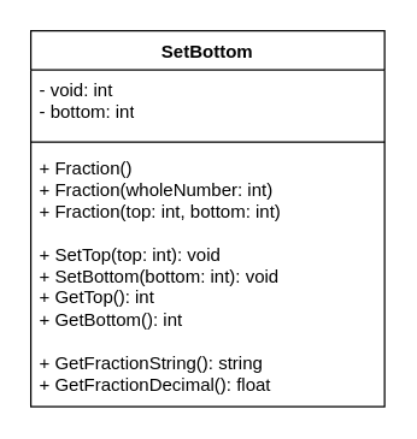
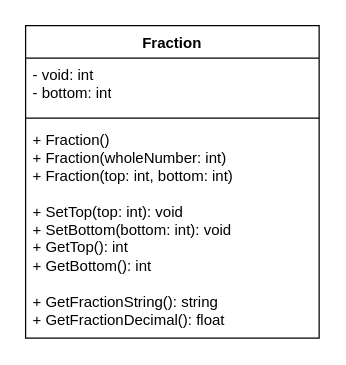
- <mxCell id="2" value="SetBottom" style="swimlane;fontStyle=1;align=center;verticalAlign=top;childLayout=stackLayout;horizontal=1;startSize=26;horizontalStack=0;resizeParent=1;resizeParentMax=0;resizeLast=0;collapsible=1;marginBottom=0;whiteSpace=wrap;html=1;" vertex="1" parent="1"><mxGeometry x="20" y="20" width="235" height="250" as="geometry" /></mxCell>
+ <mxCell id="2" value="Fraction" style="swimlane;fontStyle=1;align=center;verticalAlign=top;childLayout=stackLayout;horizontal=1;startSize=26;horizontalStack=0;resizeParent=1;resizeParentMax=0;resizeLast=0;collapsible=1;marginBottom=0;whiteSpace=wrap;html=1;" vertex="1" parent="1"><mxGeometry x="20" y="20" width="235" height="250" as="geometry" /></mxCell>
